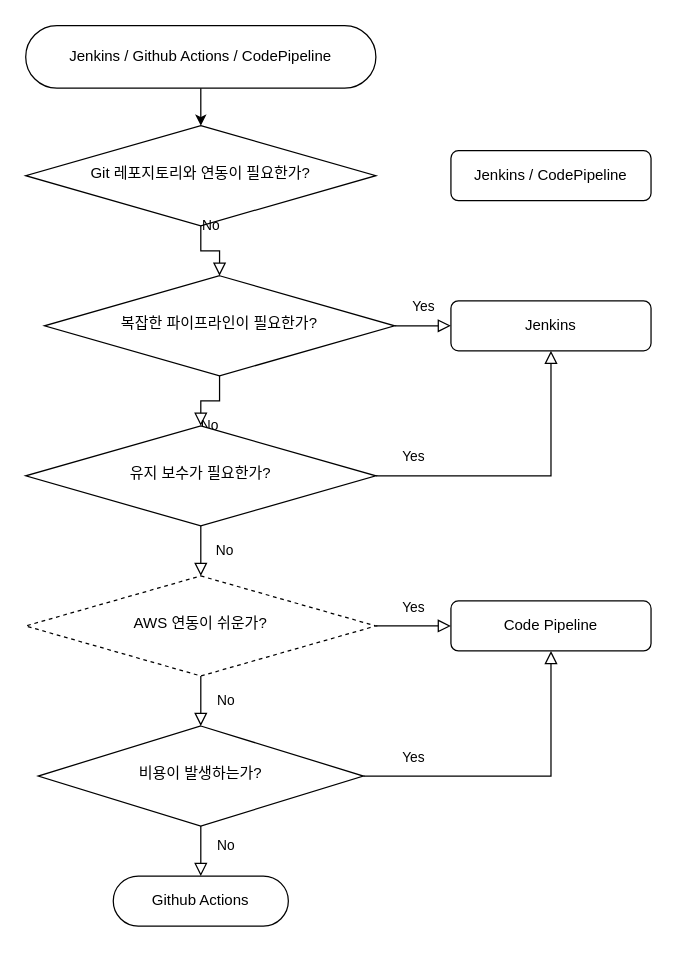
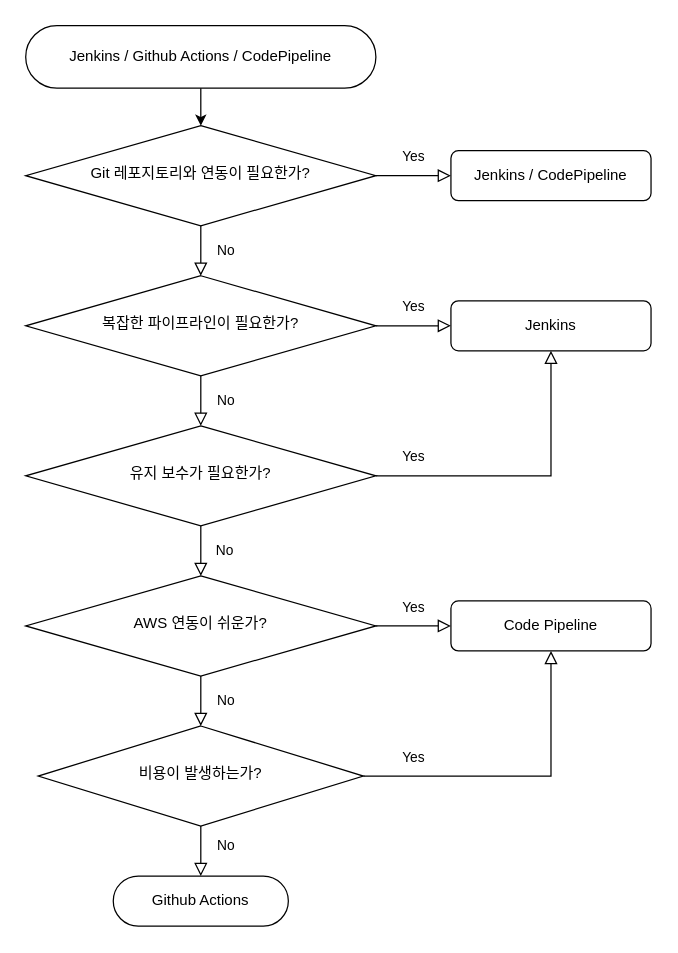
+ <mxCell id="22" value="Yes" style="edgeStyle=orthogonalEdgeStyle;rounded=0;html=1;jettySize=auto;orthogonalLoop=1;fontSize=11;endArrow=block;endFill=0;endSize=8;strokeWidth=1;shadow=0;labelBackgroundColor=none;exitX=1;exitY=0.5;exitDx=0;exitDy=0;entryX=0;entryY=0.5;entryDx=0;entryDy=0;" edge="1" parent="1" source="17" target="21"><mxGeometry y="15" relative="1" as="geometry"><mxPoint as="offset" /><mxPoint x="310" y="275" as="sourcePoint" /><mxPoint x="440" y="293" as="targetPoint" /></mxGeometry></mxCell>
- <mxCell id="5" value="복잡한 파이프라인이 필요한가?" style="rhombus;whiteSpace=wrap;html=1;shadow=0;fontFamily=Helvetica;fontSize=12;align=center;strokeWidth=1;spacing=6;spacingTop=-4;" parent="1" vertex="1"><mxGeometry x="35" y="220" width="280" height="80" as="geometry" /></mxCell>
+ <mxCell id="5" value="복잡한 파이프라인이 필요한가?" style="rhombus;whiteSpace=wrap;html=1;shadow=0;fontFamily=Helvetica;fontSize=12;align=center;strokeWidth=1;spacing=6;spacingTop=-4;" parent="1" vertex="1"><mxGeometry x="20" y="220" width="280" height="80" as="geometry" /></mxCell>
- <mxCell id="8" value="AWS 연동이 쉬운가?" style="rhombus;whiteSpace=wrap;html=1;shadow=0;fontFamily=Helvetica;fontSize=12;align=center;strokeWidth=1;spacing=6;spacingTop=-4;dashed=1;" vertex="1" parent="1"><mxGeometry x="20" y="460" width="280" height="80" as="geometry" /></mxCell>
+ <mxCell id="8" value="AWS 연동이 쉬운가?" style="rhombus;whiteSpace=wrap;html=1;shadow=0;fontFamily=Helvetica;fontSize=12;align=center;strokeWidth=1;spacing=6;spacingTop=-4;" vertex="1" parent="1"><mxGeometry x="20" y="460" width="280" height="80" as="geometry" /></mxCell>
